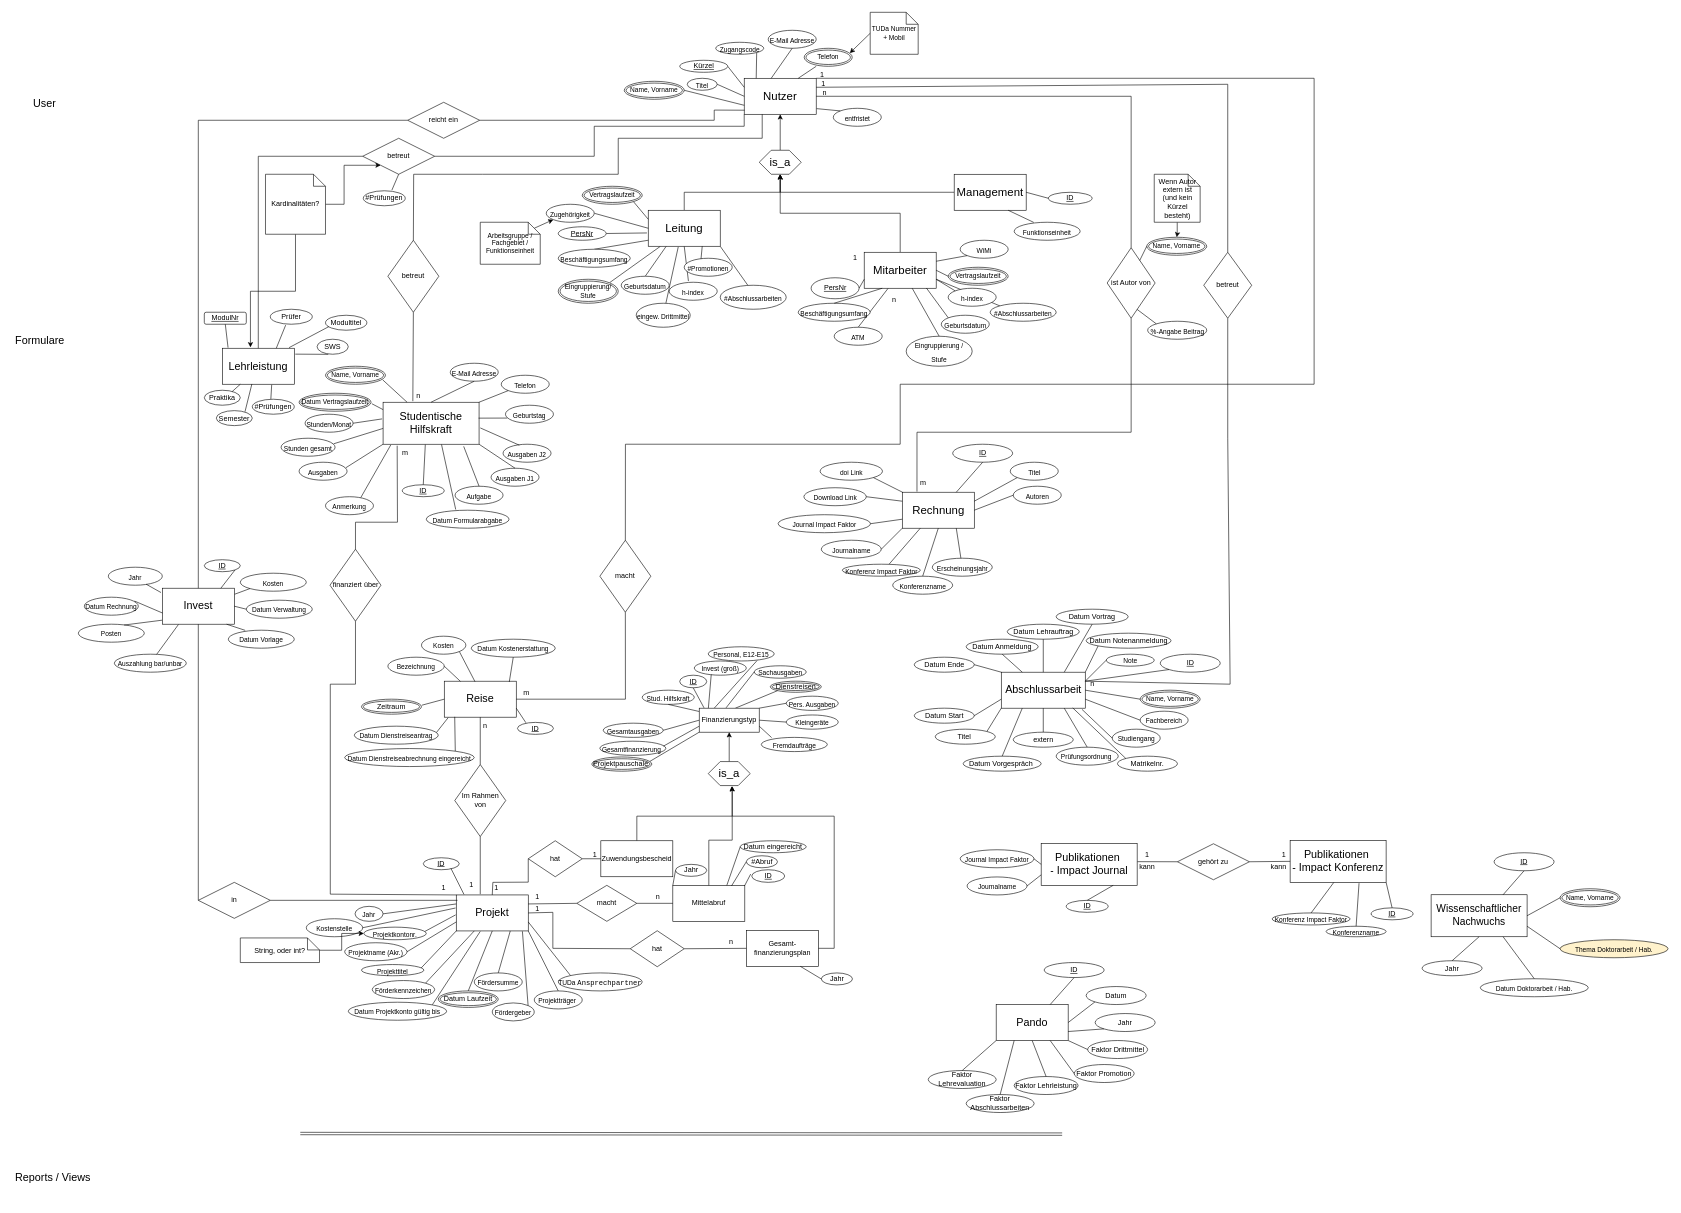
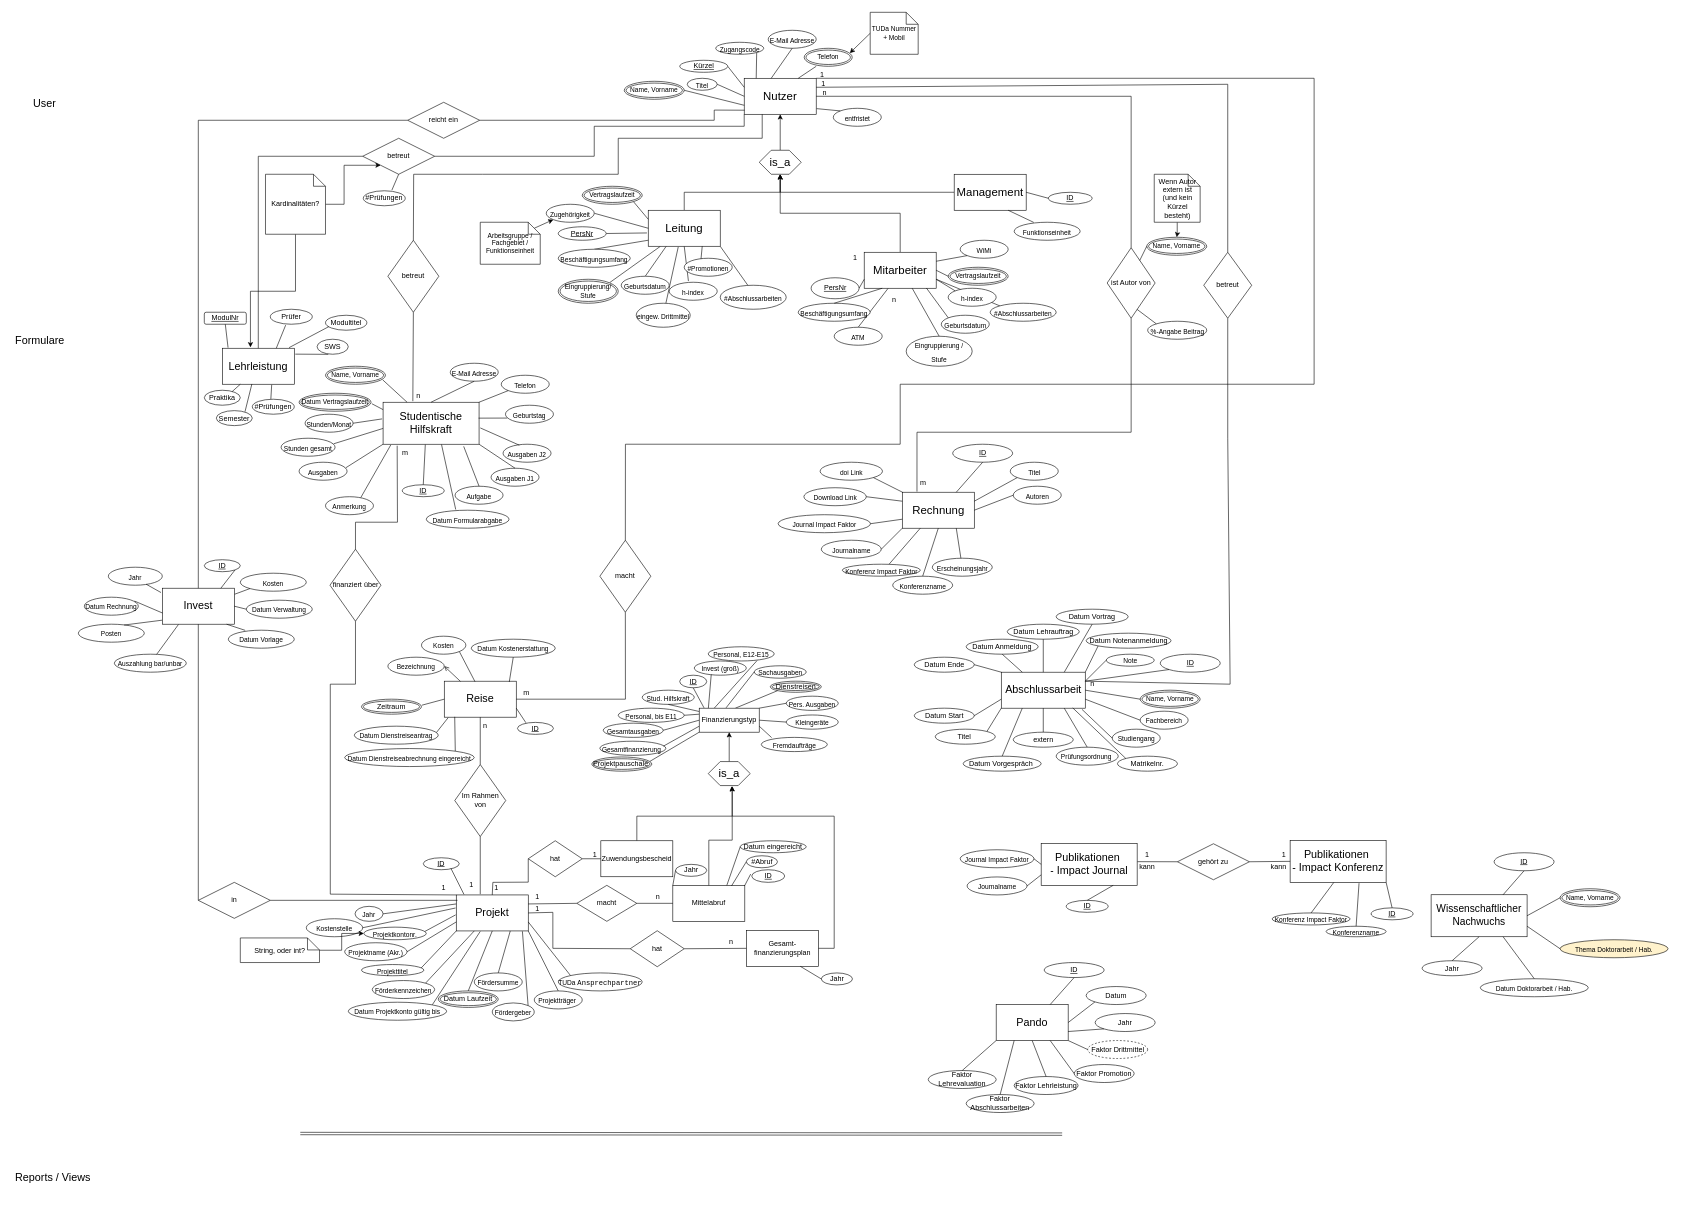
- <mxCell id="261" value="" style="endArrow=none;html=1;rounded=0;entryX=1;entryY=0.5;entryDx=0;entryDy=0;exitX=0.225;exitY=0.006;exitDx=0;exitDy=0;exitPerimeter=0;" parent="1" source="16" target="247" edge="1"><mxGeometry width="50" height="50" relative="1" as="geometry"><mxPoint x="801.24" y="1145.84" as="sourcePoint" /><mxPoint x="769.254" y="1095.57" as="targetPoint" /></mxGeometry></mxCell>
+ <mxCell id="261" value="" style="endArrow=open;html=1;rounded=0;entryX=1;entryY=0.5;entryDx=0;entryDy=0;exitX=0.225;exitY=0.006;exitDx=0;exitDy=0;exitPerimeter=0;" parent="1" source="16" target="247" edge="1"><mxGeometry width="50" height="50" relative="1" as="geometry"><mxPoint x="801.24" y="1145.84" as="sourcePoint" /><mxPoint x="769.254" y="1095.57" as="targetPoint" /></mxGeometry></mxCell>
+ <mxCell id="228" value="&lt;font style=&quot;font-size: 11px;&quot;&gt;Personal, bis E11&lt;/font&gt;" style="ellipse;whiteSpace=wrap;html=1;fontSize=19;fontFamily=Helvetica;fontColor=default;" parent="1" vertex="1"><mxGeometry x="1030" y="1180" width="110" height="23.68" as="geometry" /></mxCell>
+ <mxCell id="243" value="" style="endArrow=none;html=1;rounded=0;exitX=0;exitY=0.25;exitDx=0;exitDy=0;entryX=1;entryY=0.5;entryDx=0;entryDy=0;" parent="1" source="345" target="228" edge="1"><mxGeometry width="50" height="50" relative="1" as="geometry"><mxPoint x="1205" y="1410.32" as="sourcePoint" /><mxPoint x="1287.625" y="1330.32" as="targetPoint" /></mxGeometry></mxCell>
- <mxCell id="163" value="Faktor Drittmittel" style="ellipse;whiteSpace=wrap;html=1;align=center;" parent="1" vertex="1"><mxGeometry x="1812.5" y="1734" width="100" height="30" as="geometry" /></mxCell>
+ <mxCell id="163" value="Faktor Drittmittel" style="ellipse;whiteSpace=wrap;html=1;align=center;dashed=1;" parent="1" vertex="1"><mxGeometry x="1812.5" y="1734" width="100" height="30" as="geometry" /></mxCell>
